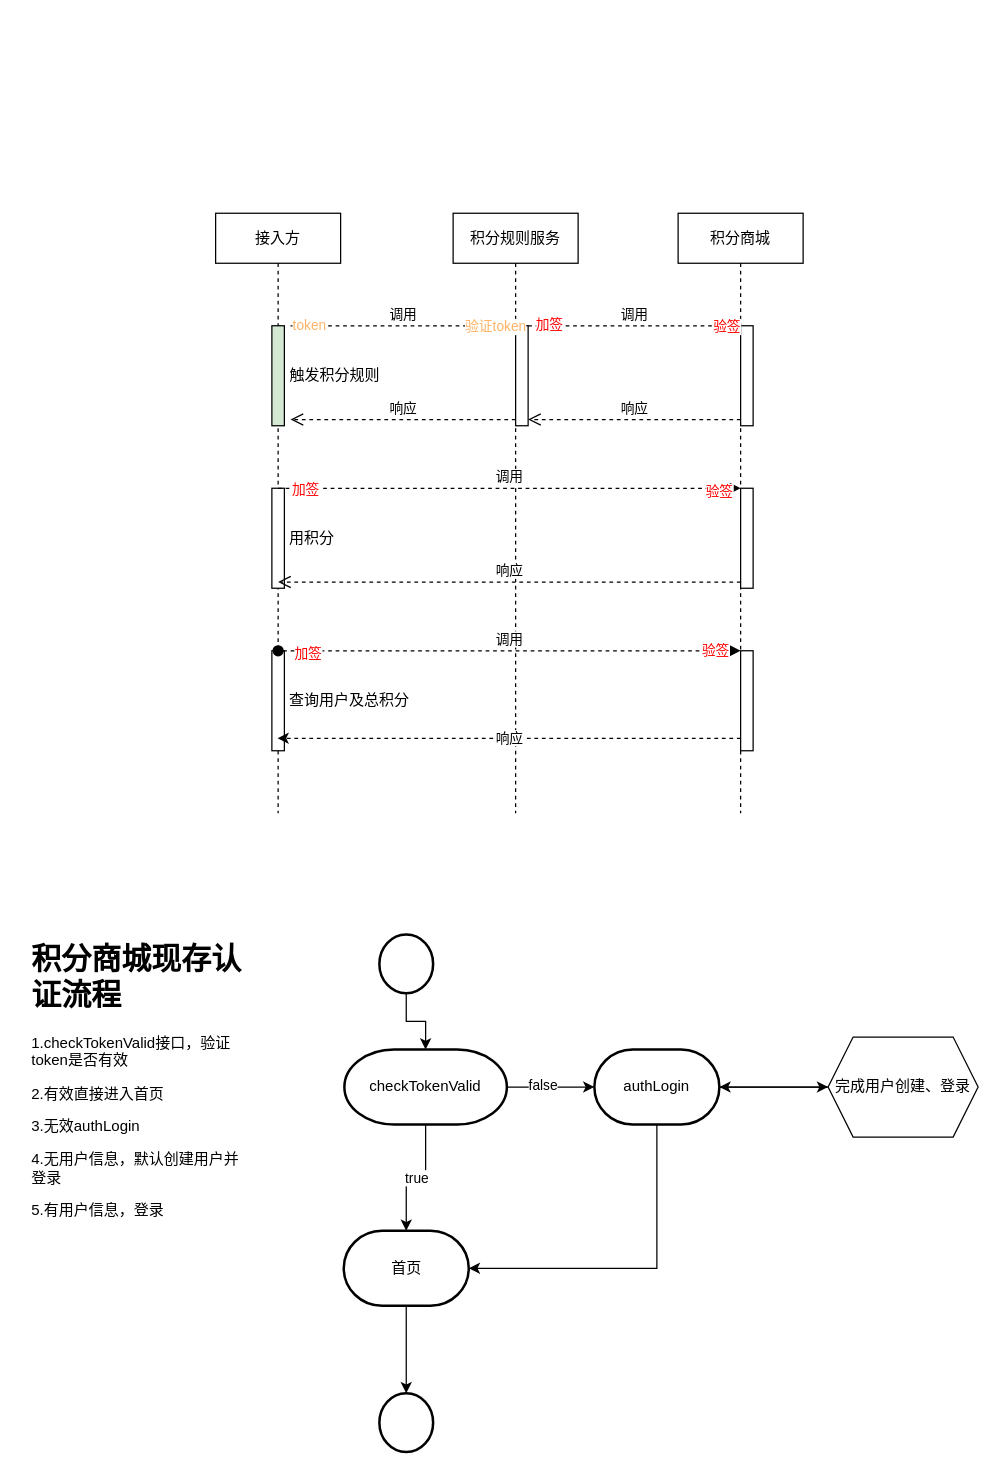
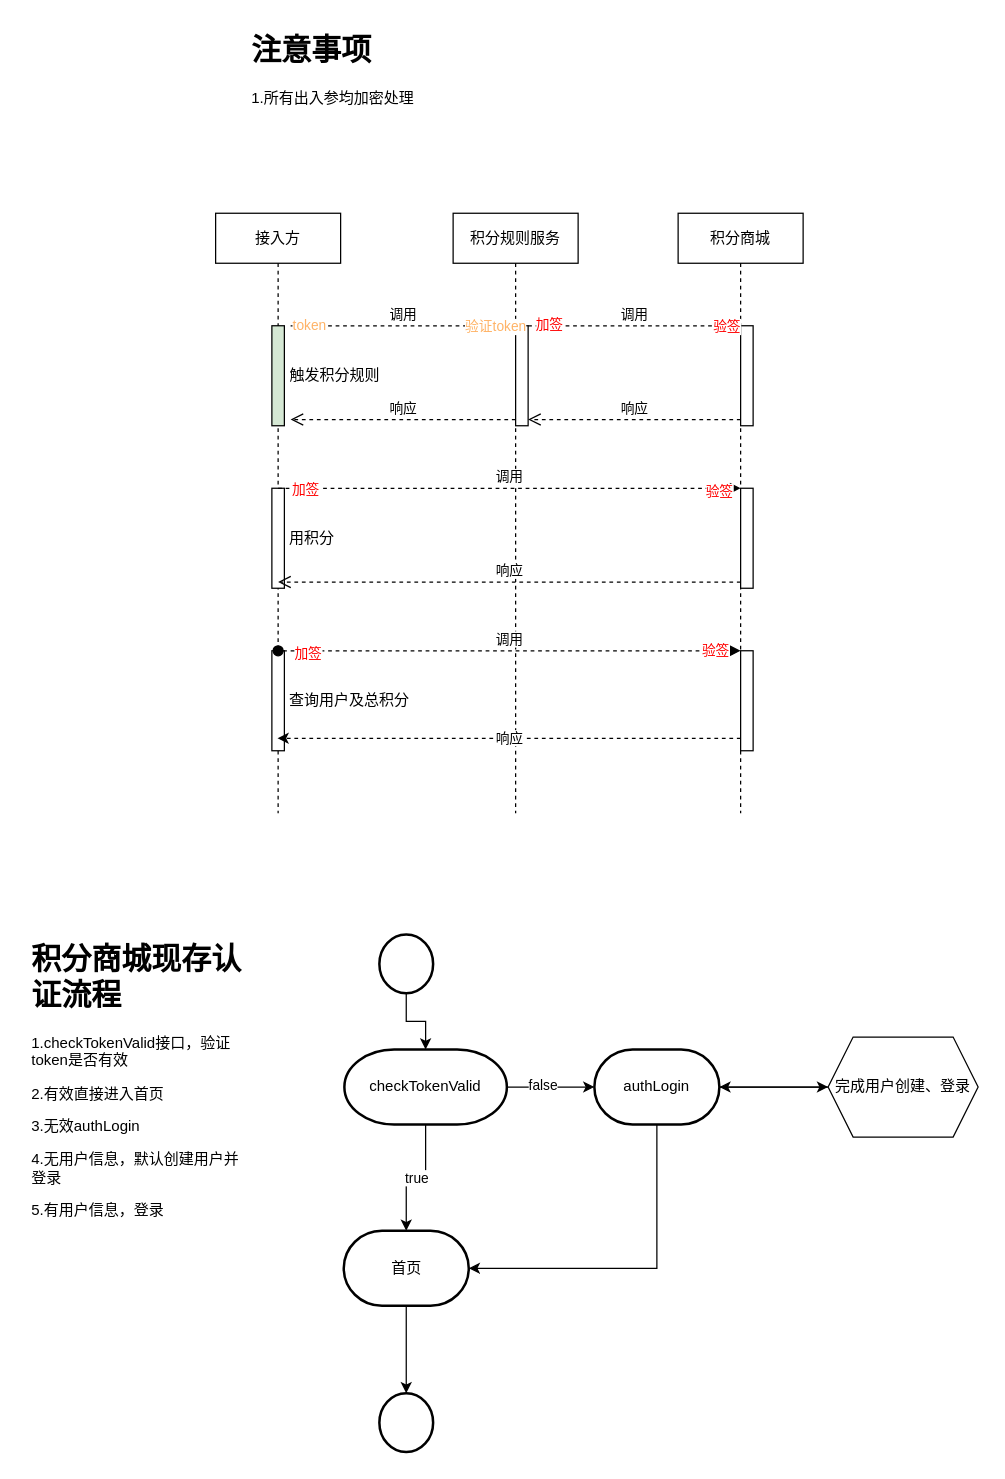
+ <mxCell id="28" value="&lt;h1&gt;注意事项&lt;/h1&gt;&lt;p&gt;1.所有出入参均加密处理&lt;/p&gt;&lt;p&gt;&lt;br&gt;&lt;/p&gt;" style="text;html=1;strokeColor=none;fillColor=none;spacing=5;spacingTop=-20;whiteSpace=wrap;overflow=hidden;rounded=0;" parent="1" vertex="1"><mxGeometry x="196" y="20" width="190" height="120" as="geometry" /></mxCell>
